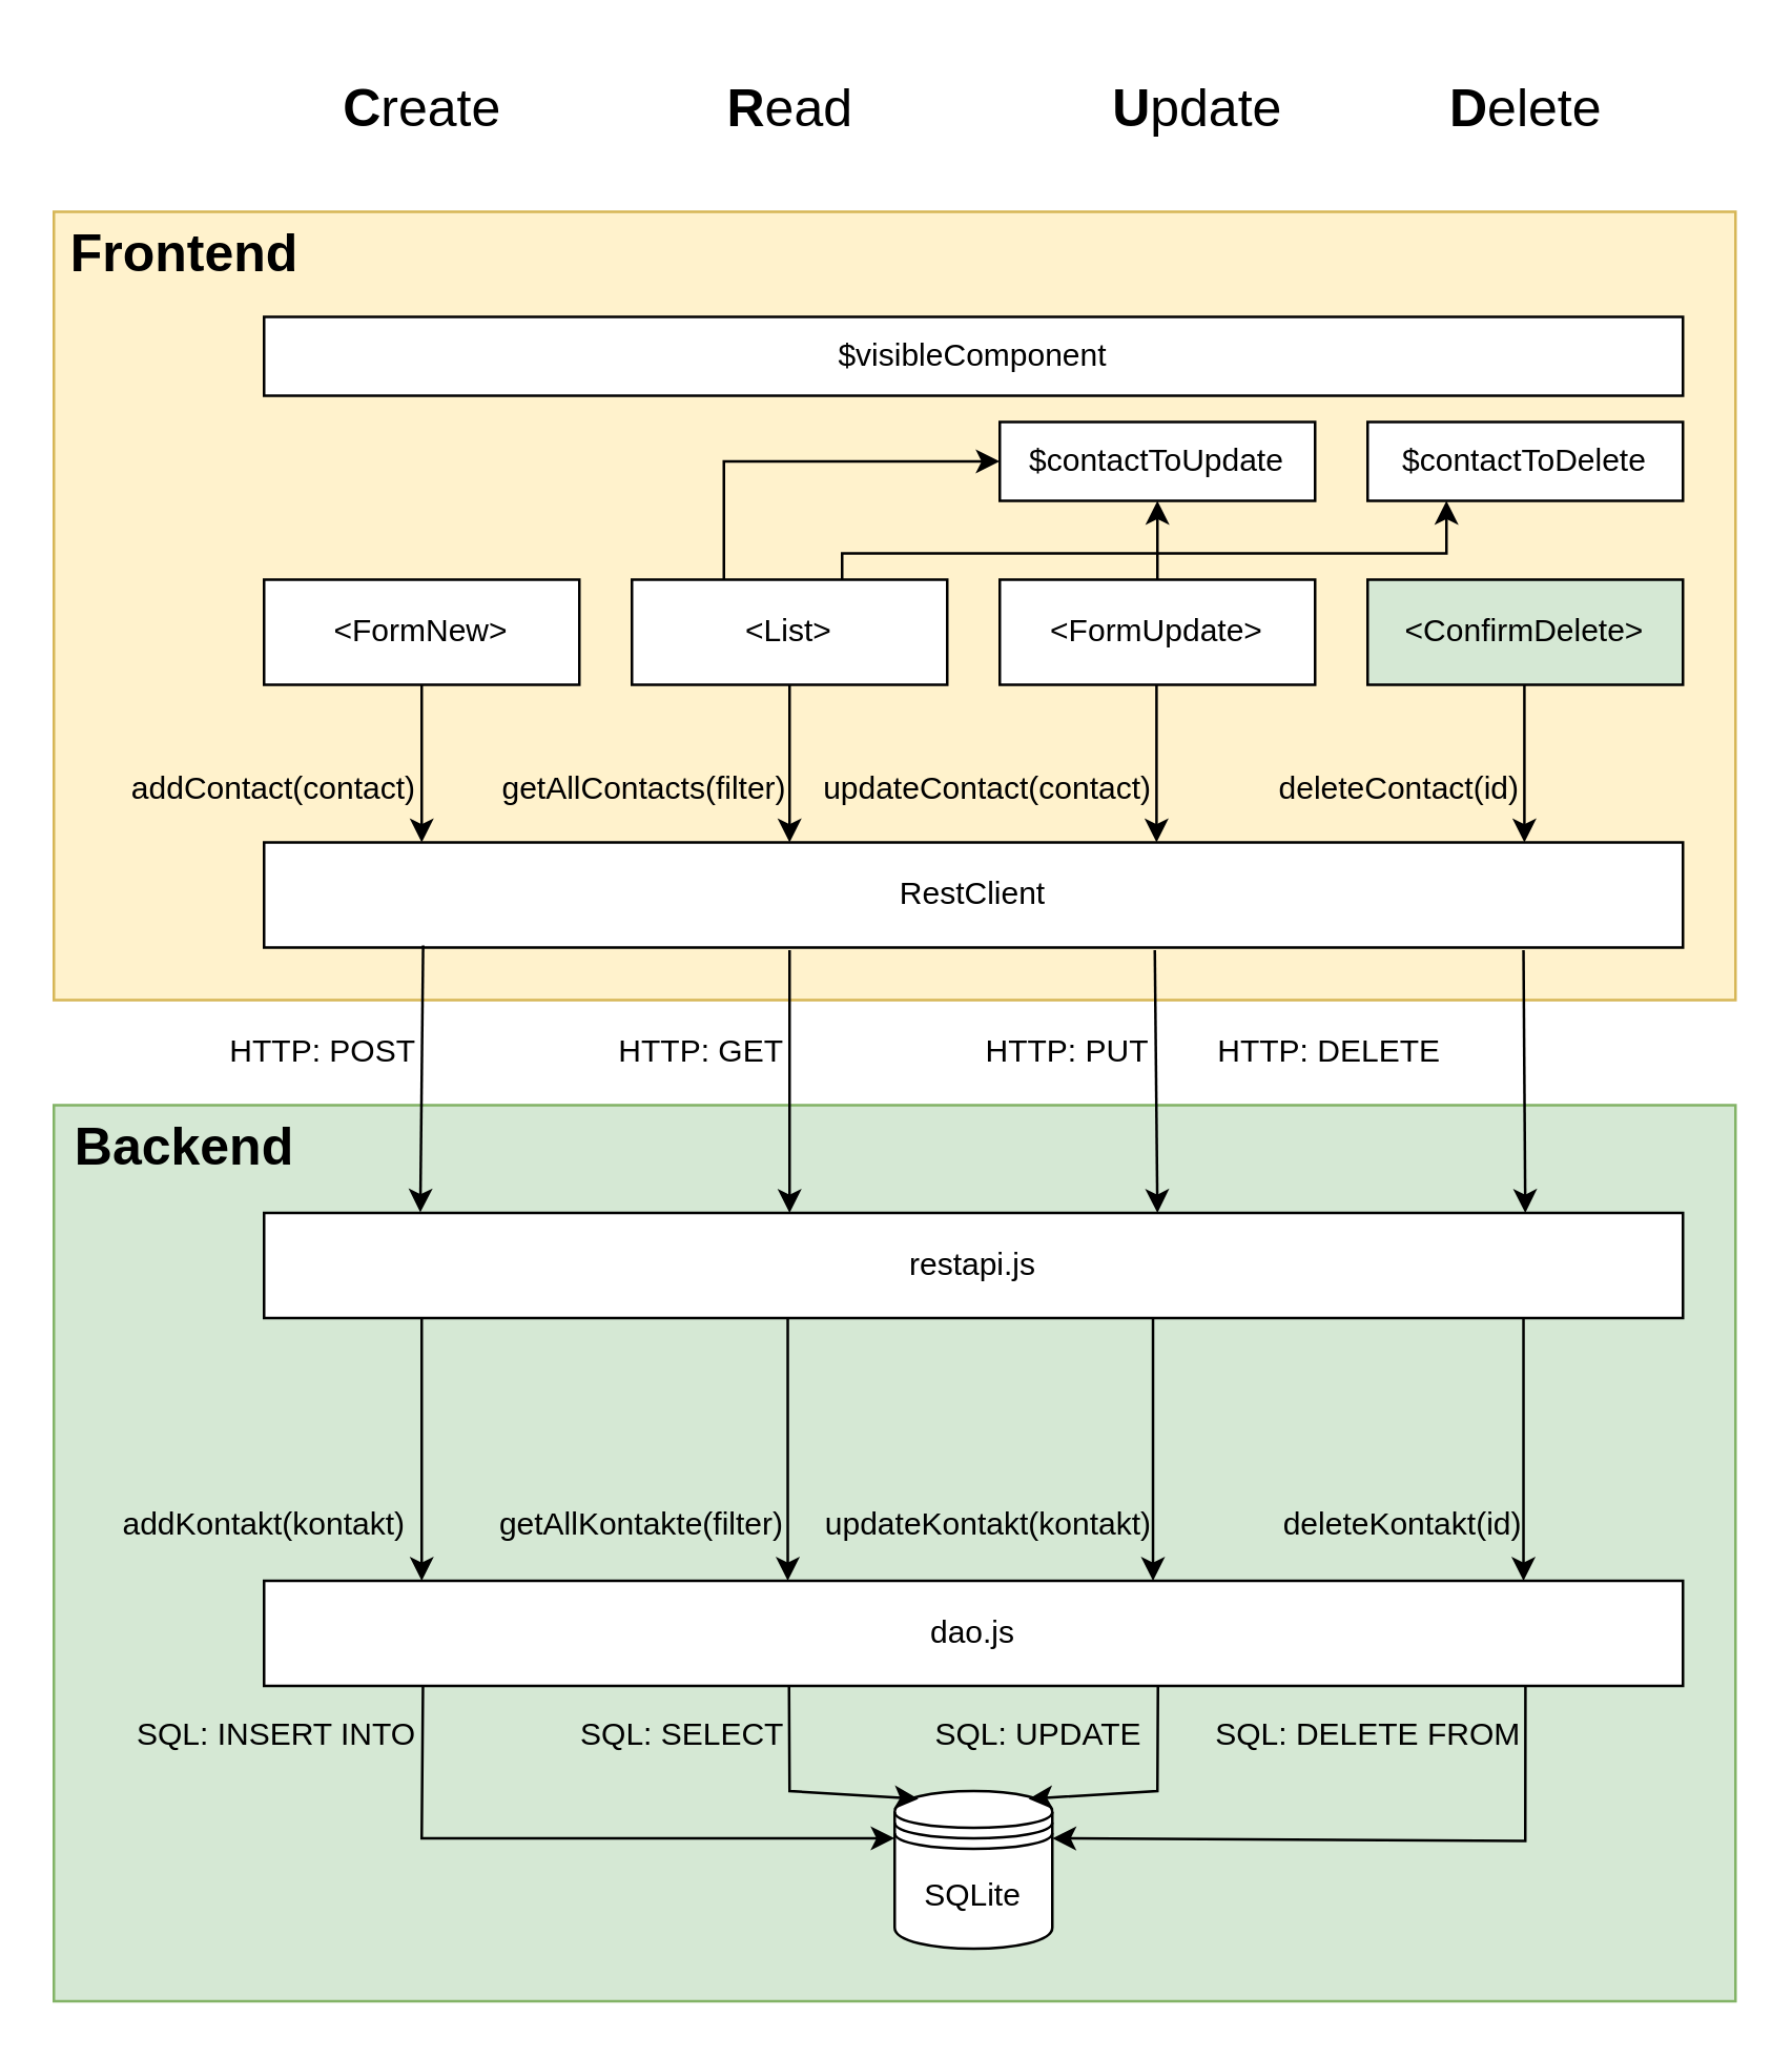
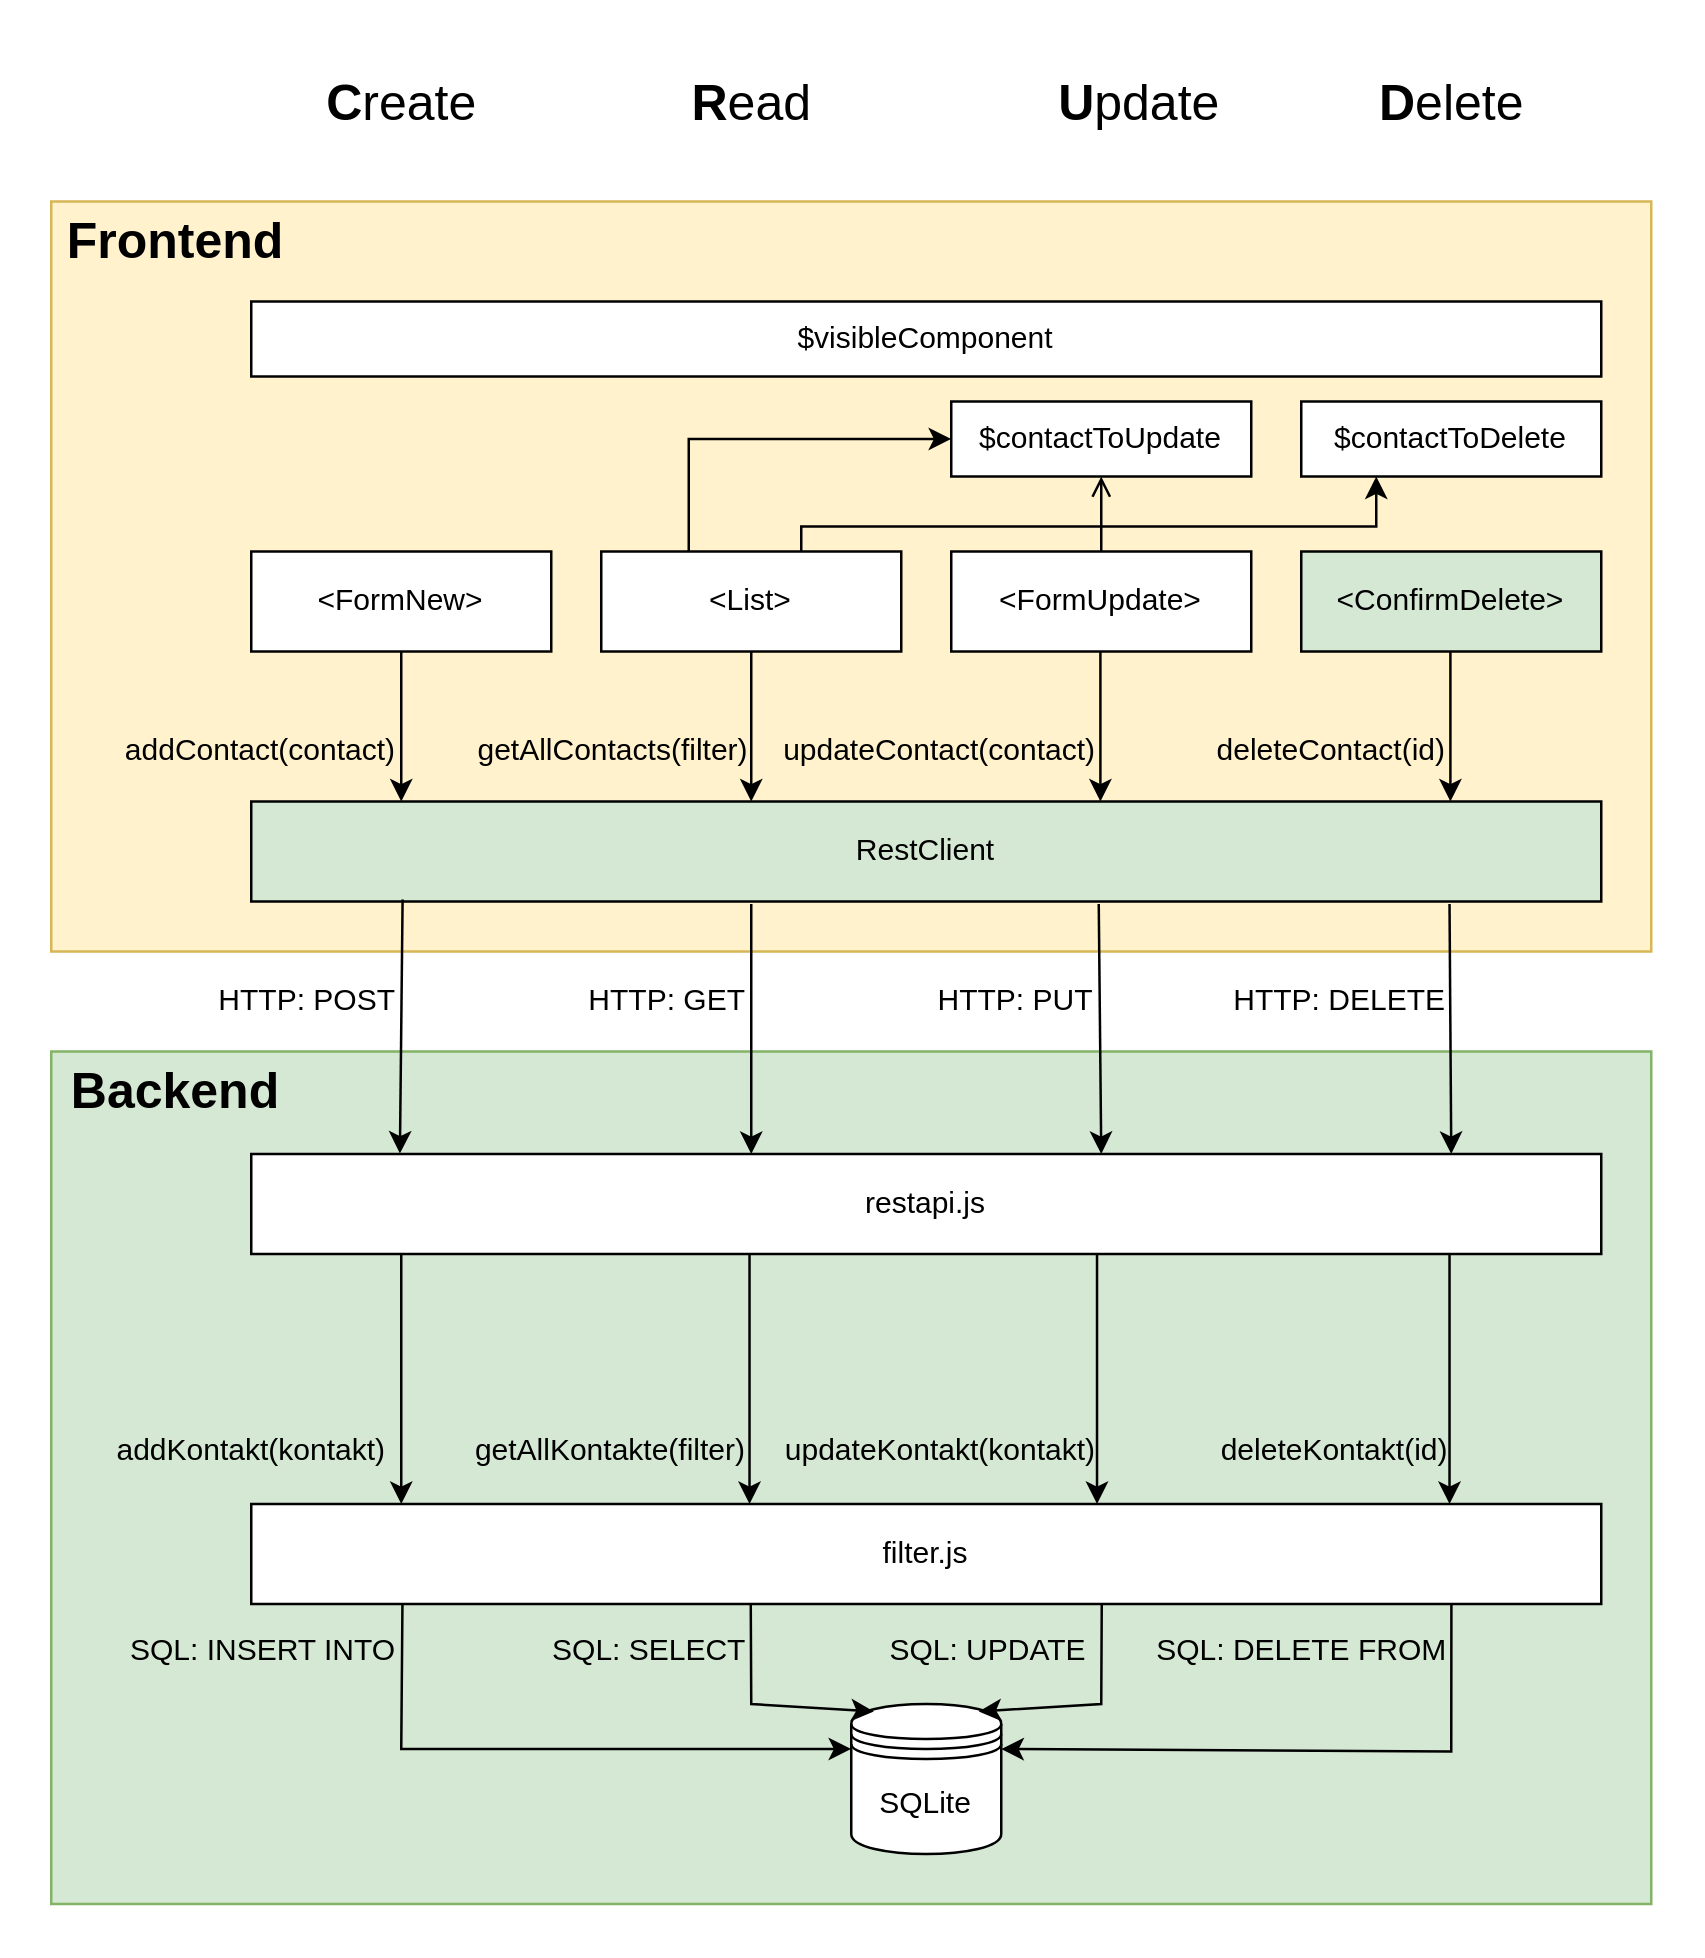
- <mxCell id="29" value="" style="endArrow=classic;html=1;rounded=0;exitX=0.5;exitY=0;exitDx=0;exitDy=0;entryX=0.5;entryY=1;entryDx=0;entryDy=0;" parent="1" source="22" target="24" edge="1"><mxGeometry width="50" height="50" relative="1" as="geometry"><mxPoint x="400" y="310" as="sourcePoint" /><mxPoint x="450" y="260" as="targetPoint" /></mxGeometry></mxCell>
+ <mxCell id="29" value="" style="endArrow=open;html=1;rounded=0;exitX=0.5;exitY=0;exitDx=0;exitDy=0;entryX=0.5;entryY=1;entryDx=0;entryDy=0;" parent="1" source="22" target="24" edge="1"><mxGeometry width="50" height="50" relative="1" as="geometry"><mxPoint x="400" y="310" as="sourcePoint" /><mxPoint x="450" y="260" as="targetPoint" /></mxGeometry></mxCell>
- <mxCell id="3" value="RestClient" style="rounded=0;whiteSpace=wrap;html=1;" parent="1" vertex="1"><mxGeometry x="100" y="320" width="540" height="40" as="geometry" /></mxCell>
+ <mxCell id="3" value="RestClient" style="rounded=0;whiteSpace=wrap;html=1;fillColor=#d5e8d4;" parent="1" vertex="1"><mxGeometry x="100" y="320" width="540" height="40" as="geometry" /></mxCell>
- <mxCell id="36" value="HTTP: DELETE" style="text;html=1;align=right;verticalAlign=middle;whiteSpace=wrap;rounded=0;" parent="1" vertex="1"><mxGeometry x="460" y="390" width="90" height="20" as="geometry" /></mxCell>
+ <mxCell id="36" value="HTTP: DELETE" style="text;html=1;align=right;verticalAlign=middle;whiteSpace=wrap;rounded=0;" parent="1" vertex="1"><mxGeometry x="490" y="390" width="90" height="20" as="geometry" /></mxCell>
- <mxCell id="15" value="dao.js" style="rounded=0;whiteSpace=wrap;html=1;" parent="1" vertex="1"><mxGeometry x="100" y="601" width="540" height="40" as="geometry" /></mxCell>
+ <mxCell id="15" value="filter.js" style="rounded=0;whiteSpace=wrap;html=1;" parent="1" vertex="1"><mxGeometry x="100" y="601" width="540" height="40" as="geometry" /></mxCell>
